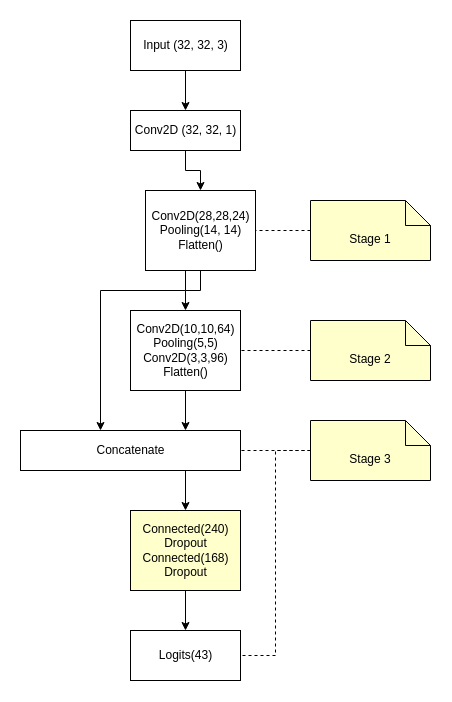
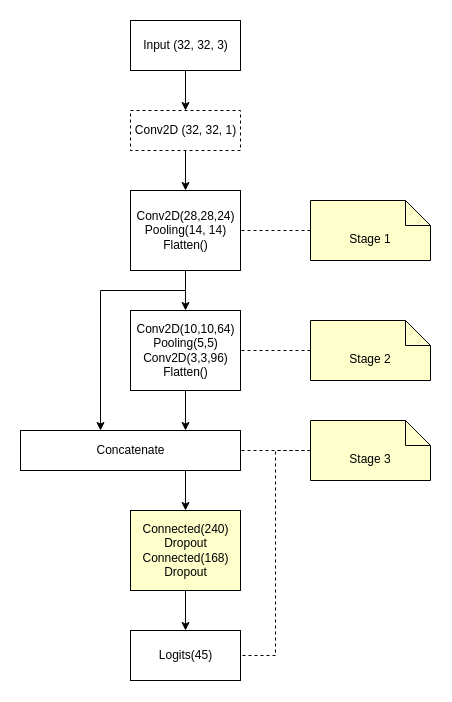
- <mxCell id="3" value="Conv2D (32, 32, 1)" style="html=1;" vertex="1" parent="1"><mxGeometry x="130" y="110" width="110" height="40" as="geometry" /></mxCell>
+ <mxCell id="3" value="Conv2D (32, 32, 1)" style="html=1;dashed=1;" vertex="1" parent="1"><mxGeometry x="130" y="110" width="110" height="40" as="geometry" /></mxCell>
- <mxCell id="8" value="Conv2D(28,28,24)&lt;br&gt;Pooling(14, 14)&lt;br&gt;Flatten()" style="html=1;" vertex="1" parent="1"><mxGeometry x="145" y="190" width="110" height="80" as="geometry" /></mxCell>
+ <mxCell id="8" value="Conv2D(28,28,24)&lt;br&gt;Pooling(14, 14)&lt;br&gt;Flatten()" style="html=1;" vertex="1" parent="1"><mxGeometry x="130" y="190" width="110" height="80" as="geometry" /></mxCell>
- <mxCell id="16" value="Logits(43)" style="html=1;" vertex="1" parent="1"><mxGeometry x="130" y="630" width="110" height="50" as="geometry" /></mxCell>
+ <mxCell id="16" value="Logits(45)" style="html=1;" vertex="1" parent="1"><mxGeometry x="130" y="630" width="110" height="50" as="geometry" /></mxCell>
